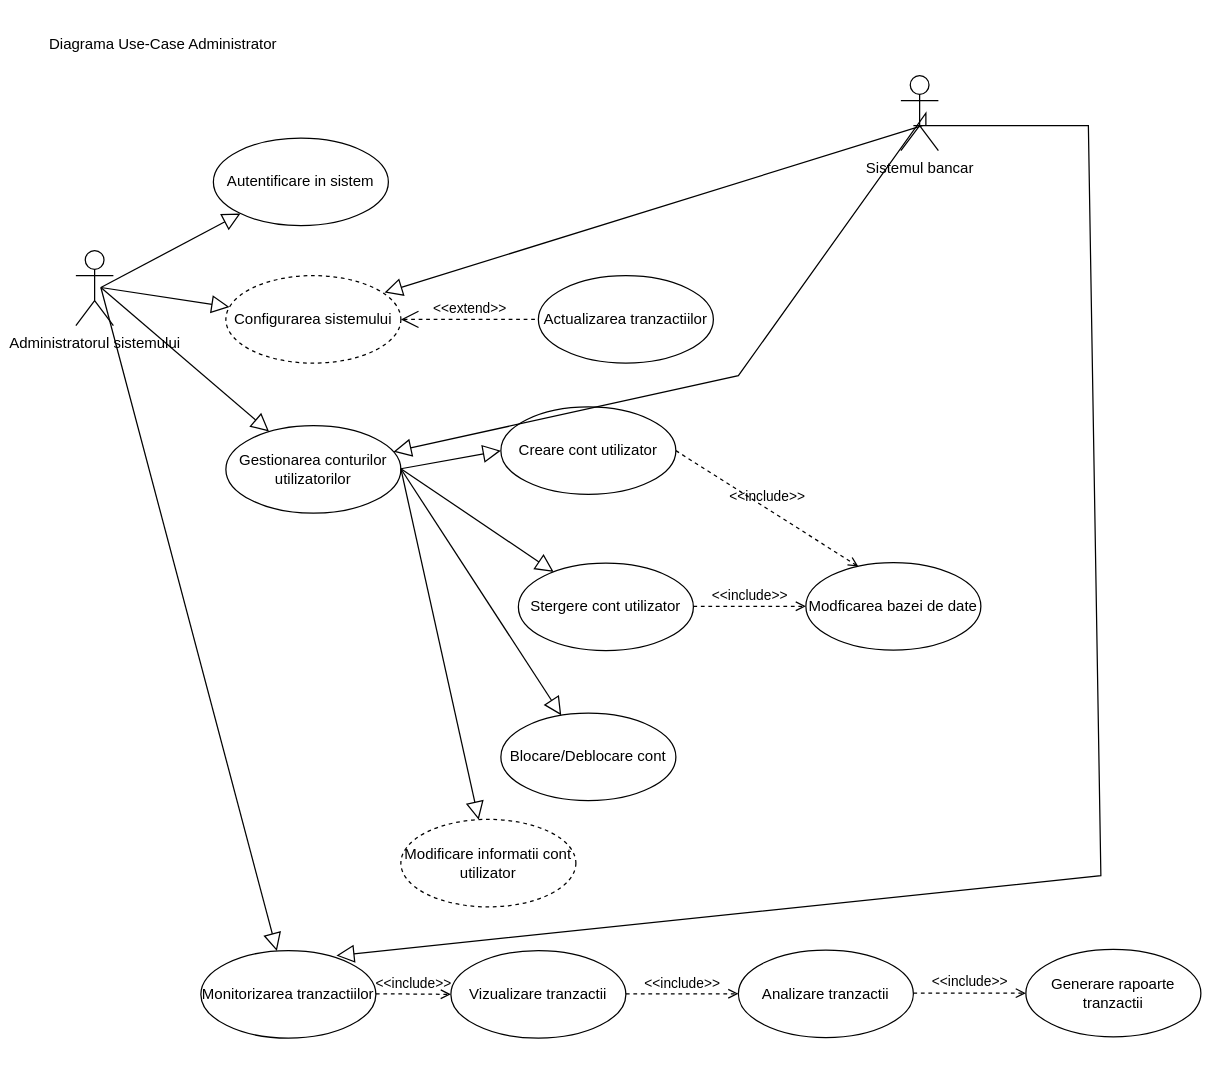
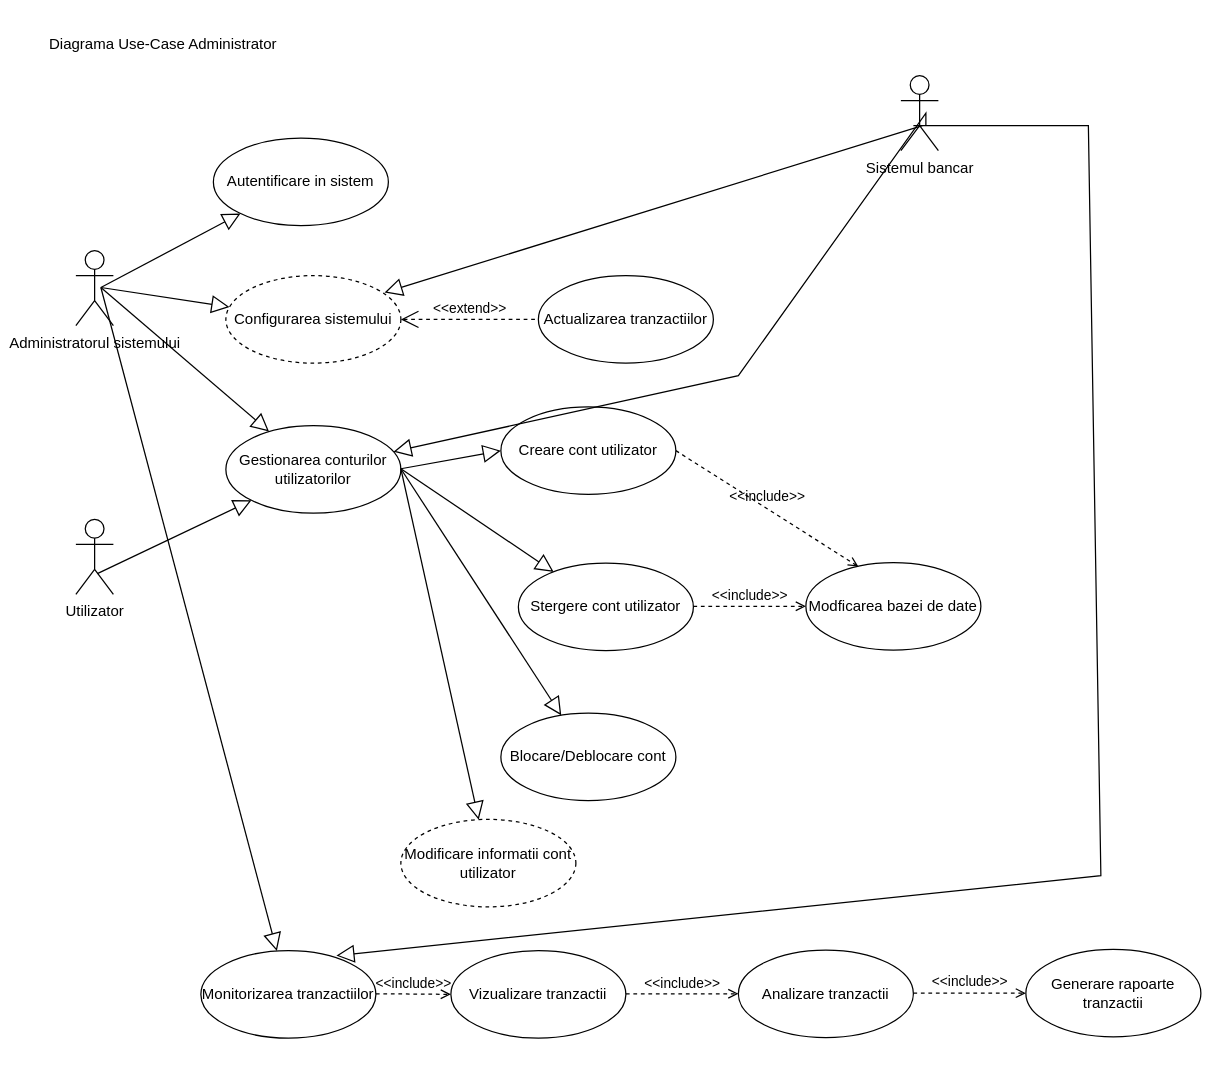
+ <mxCell id="27" value="" style="edgeStyle=none;html=1;endArrow=block;endFill=0;endSize=12;verticalAlign=bottom;rounded=0;entryX=0;entryY=1;entryDx=0;entryDy=0;exitX=0.573;exitY=0.723;exitDx=0;exitDy=0;exitPerimeter=0;" edge="1" parent="1" source="26" target="11"><mxGeometry width="160" relative="1" as="geometry"><mxPoint x="80" y="450" as="sourcePoint" /><mxPoint x="240" y="450" as="targetPoint" /></mxGeometry></mxCell>
+ <mxCell id="26" value="Utilizator" style="shape=umlActor;html=1;verticalLabelPosition=bottom;verticalAlign=top;align=center;" vertex="1" parent="1"><mxGeometry x="60" y="415" width="30" height="60" as="geometry" /></mxCell>
